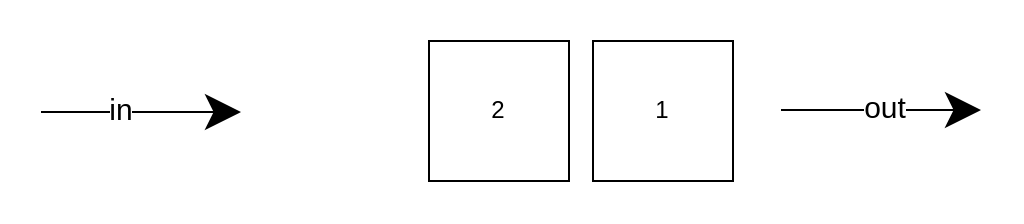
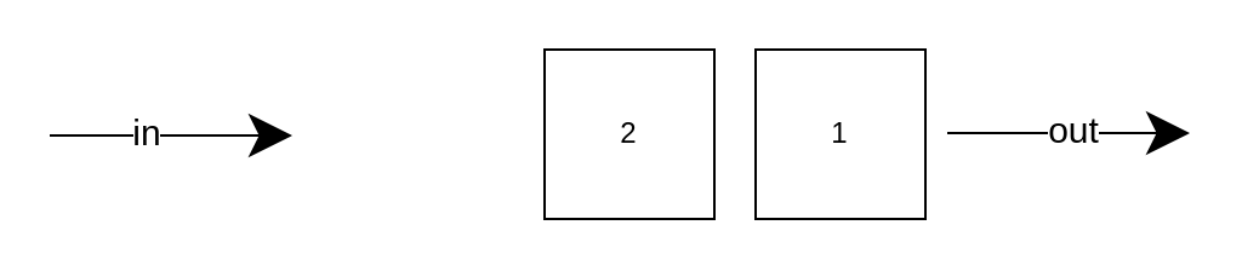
- <mxCell id="3" value="2" style="whiteSpace=wrap;html=1;" parent="1" vertex="1"><mxGeometry x="214" y="20" width="70" height="70" as="geometry" /></mxCell>
+ <mxCell id="3" value="2" style="whiteSpace=wrap;html=1;" parent="1" vertex="1"><mxGeometry x="224" y="20" width="70" height="70" as="geometry" /></mxCell>
- <mxCell id="2" value="1" style="whiteSpace=wrap;html=1;" parent="1" vertex="1"><mxGeometry x="296" y="20" width="70" height="70" as="geometry" /></mxCell>
+ <mxCell id="2" value="1" style="whiteSpace=wrap;html=1;" parent="1" vertex="1"><mxGeometry x="311" y="20" width="70" height="70" as="geometry" /></mxCell>
